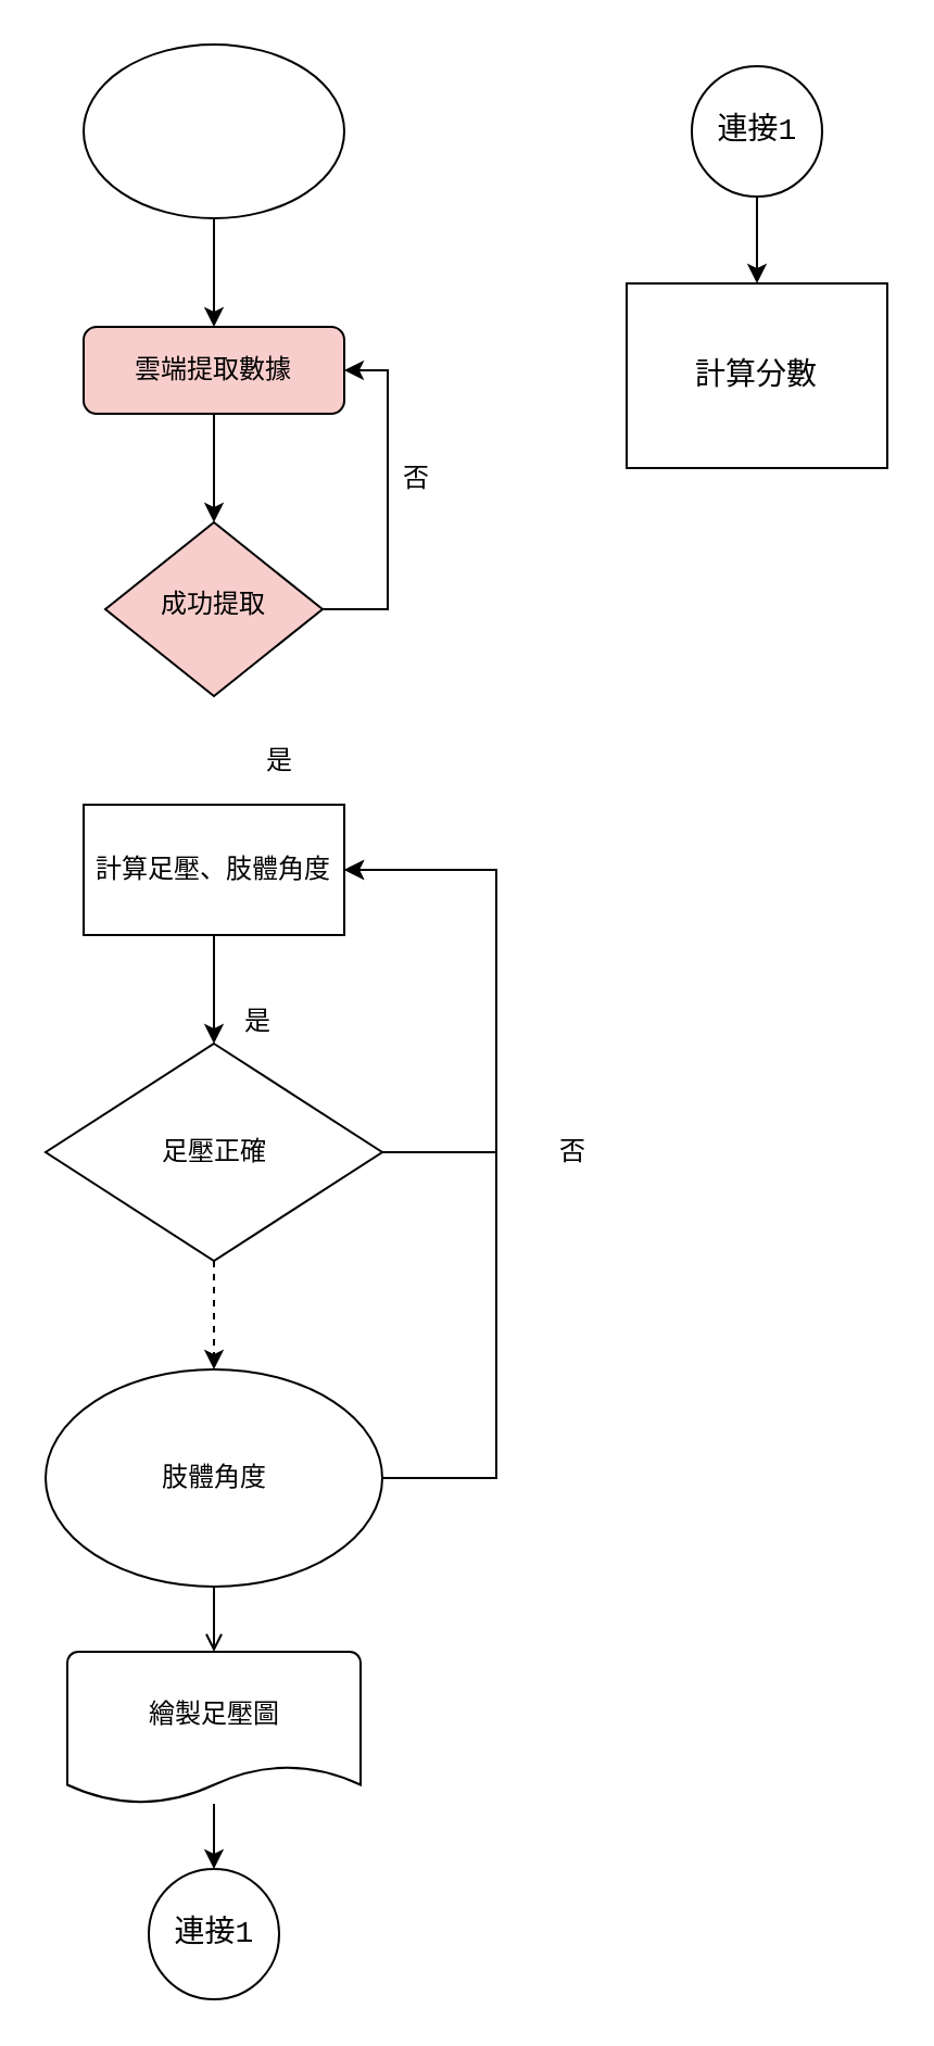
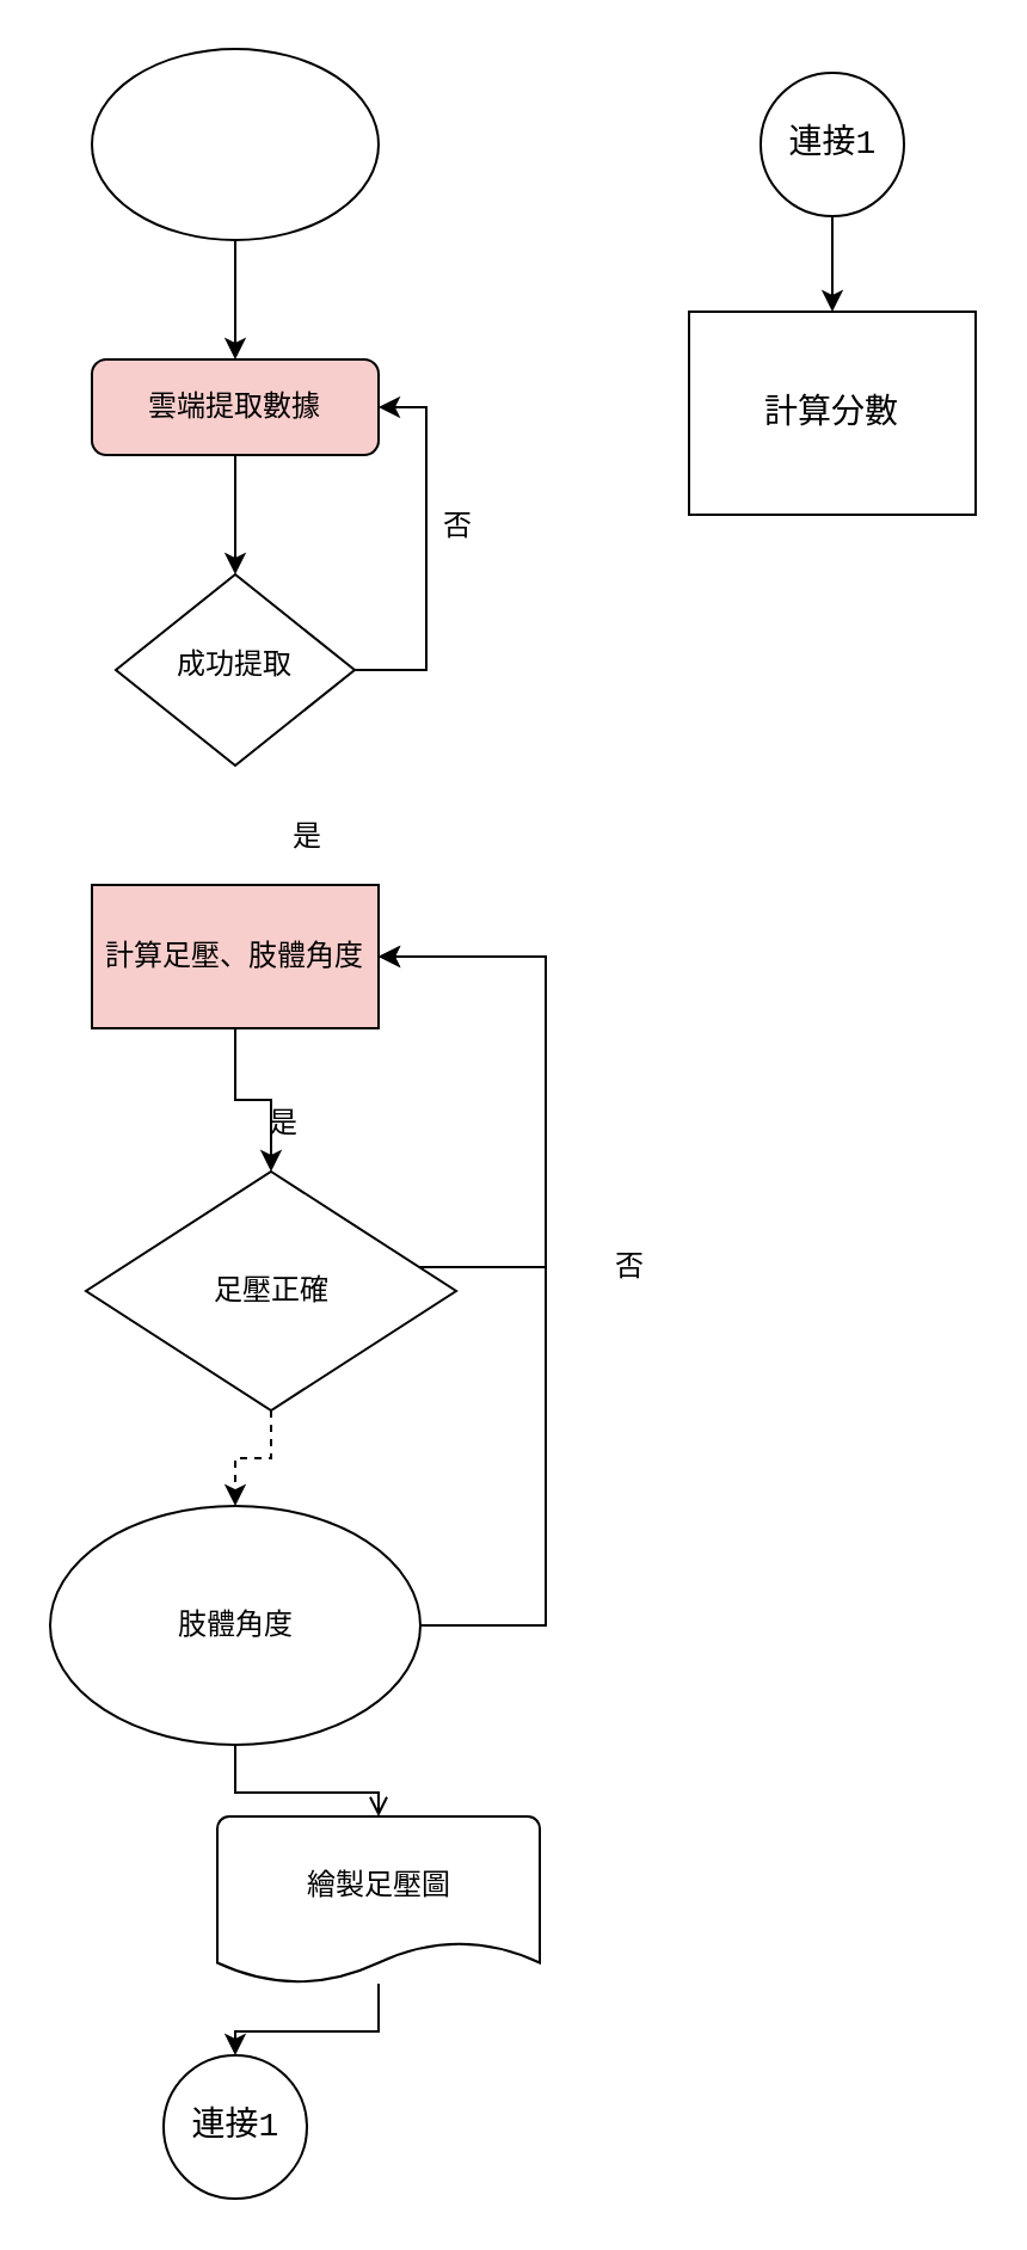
- <mxCell id="5" value="成功提取" style="rhombus;whiteSpace=wrap;html=1;shadow=0;fontFamily=Helvetica;fontSize=12;align=center;strokeWidth=1;spacing=6;spacingTop=-4;fillColor=#f8cecc;" parent="1" vertex="1"><mxGeometry x="48" y="240" width="100" height="80" as="geometry" /></mxCell>
+ <mxCell id="5" value="成功提取" style="rhombus;whiteSpace=wrap;html=1;shadow=0;fontFamily=Helvetica;fontSize=12;align=center;strokeWidth=1;spacing=6;spacingTop=-4;" parent="1" vertex="1"><mxGeometry x="48" y="240" width="100" height="80" as="geometry" /></mxCell>
- <mxCell id="9" value="計算足壓、&lt;span style=&quot;text-align: right&quot;&gt;肢體角度&lt;/span&gt;" style="rounded=0;whiteSpace=wrap;html=1;shadow=0;" vertex="1" parent="1"><mxGeometry x="38" y="370" width="120" height="60" as="geometry" /></mxCell>
+ <mxCell id="9" value="計算足壓、&lt;span style=&quot;text-align: right&quot;&gt;肢體角度&lt;/span&gt;" style="rounded=0;whiteSpace=wrap;html=1;shadow=0;fillColor=#f8cecc;" vertex="1" parent="1"><mxGeometry x="38" y="370" width="120" height="60" as="geometry" /></mxCell>
- <mxCell id="12" value="足壓正確" style="rhombus;whiteSpace=wrap;html=1;rounded=0;shadow=0;" vertex="1" parent="1"><mxGeometry x="20.5" y="480" width="155" height="100" as="geometry" /></mxCell>
+ <mxCell id="12" value="足壓正確" style="rhombus;whiteSpace=wrap;html=1;rounded=0;shadow=0;" vertex="1" parent="1"><mxGeometry x="35.5" y="490" width="155" height="100" as="geometry" /></mxCell>
- <mxCell id="21" value="&lt;p style=&quot;line-height: 0.6&quot;&gt;繪製足壓圖&lt;/p&gt;" style="strokeWidth=1;html=1;shape=mxgraph.flowchart.document2;whiteSpace=wrap;size=0.25;shadow=0;align=center;verticalAlign=top;spacing=9;" vertex="1" parent="1"><mxGeometry x="30.5" y="760" width="135" height="70" as="geometry" /></mxCell>
+ <mxCell id="21" value="&lt;p style=&quot;line-height: 0.6&quot;&gt;繪製足壓圖&lt;/p&gt;" style="strokeWidth=1;html=1;shape=mxgraph.flowchart.document2;whiteSpace=wrap;size=0.25;shadow=0;align=center;verticalAlign=top;spacing=9;" vertex="1" parent="1"><mxGeometry x="90.5" y="760" width="135" height="70" as="geometry" /></mxCell>
